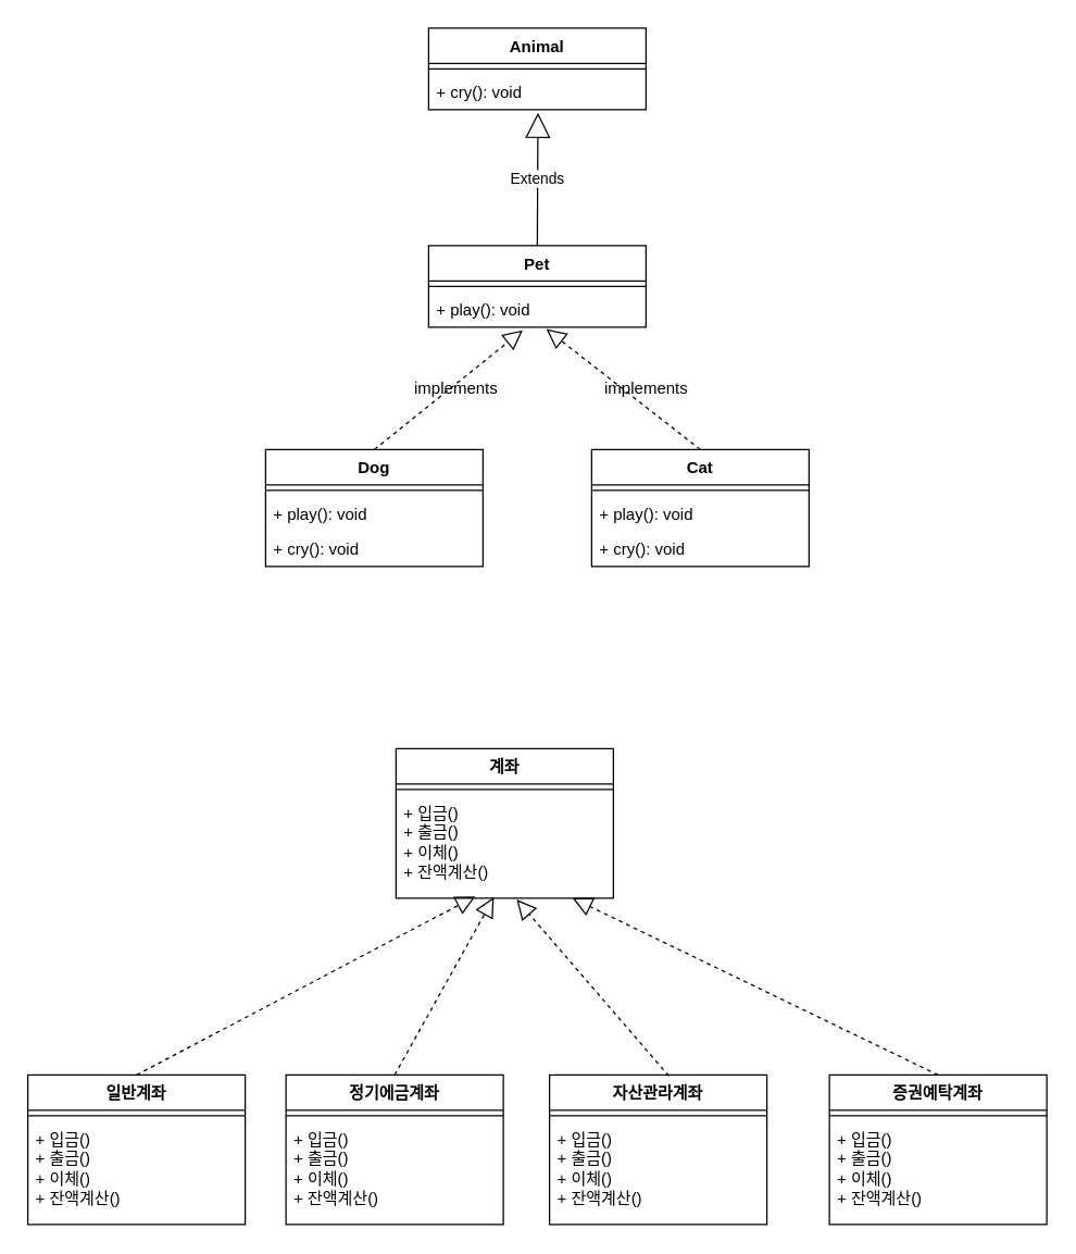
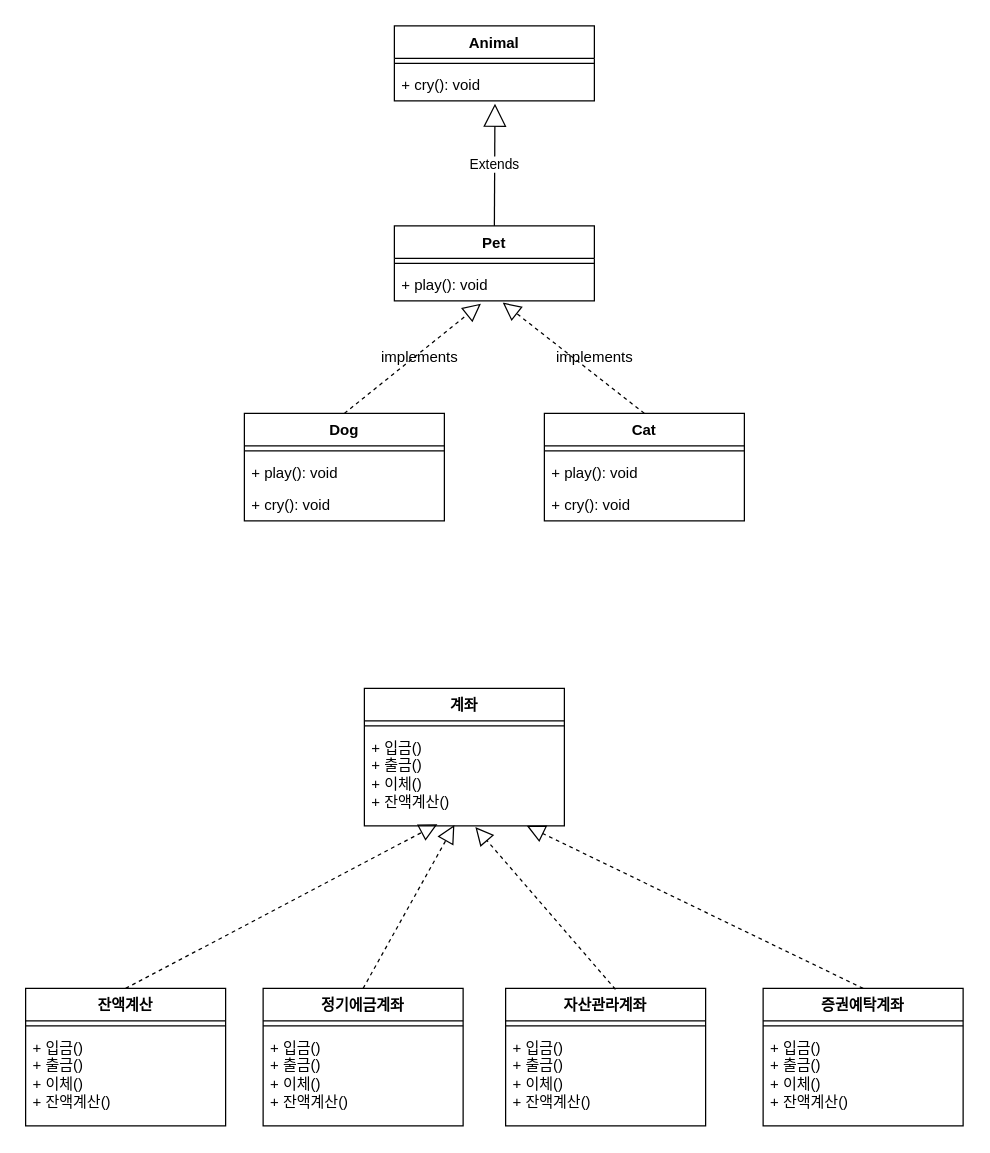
- <mxCell id="24" value="일반계좌" style="swimlane;fontStyle=1;align=center;verticalAlign=top;childLayout=stackLayout;horizontal=1;startSize=26;horizontalStack=0;resizeParent=1;resizeParentMax=0;resizeLast=0;collapsible=1;marginBottom=0;whiteSpace=wrap;html=1;" vertex="1" parent="1"><mxGeometry x="20" y="790" width="160" height="110" as="geometry" /></mxCell>
+ <mxCell id="24" value="잔액계산" style="swimlane;fontStyle=1;align=center;verticalAlign=top;childLayout=stackLayout;horizontal=1;startSize=26;horizontalStack=0;resizeParent=1;resizeParentMax=0;resizeLast=0;collapsible=1;marginBottom=0;whiteSpace=wrap;html=1;" vertex="1" parent="1"><mxGeometry x="20" y="790" width="160" height="110" as="geometry" /></mxCell>
